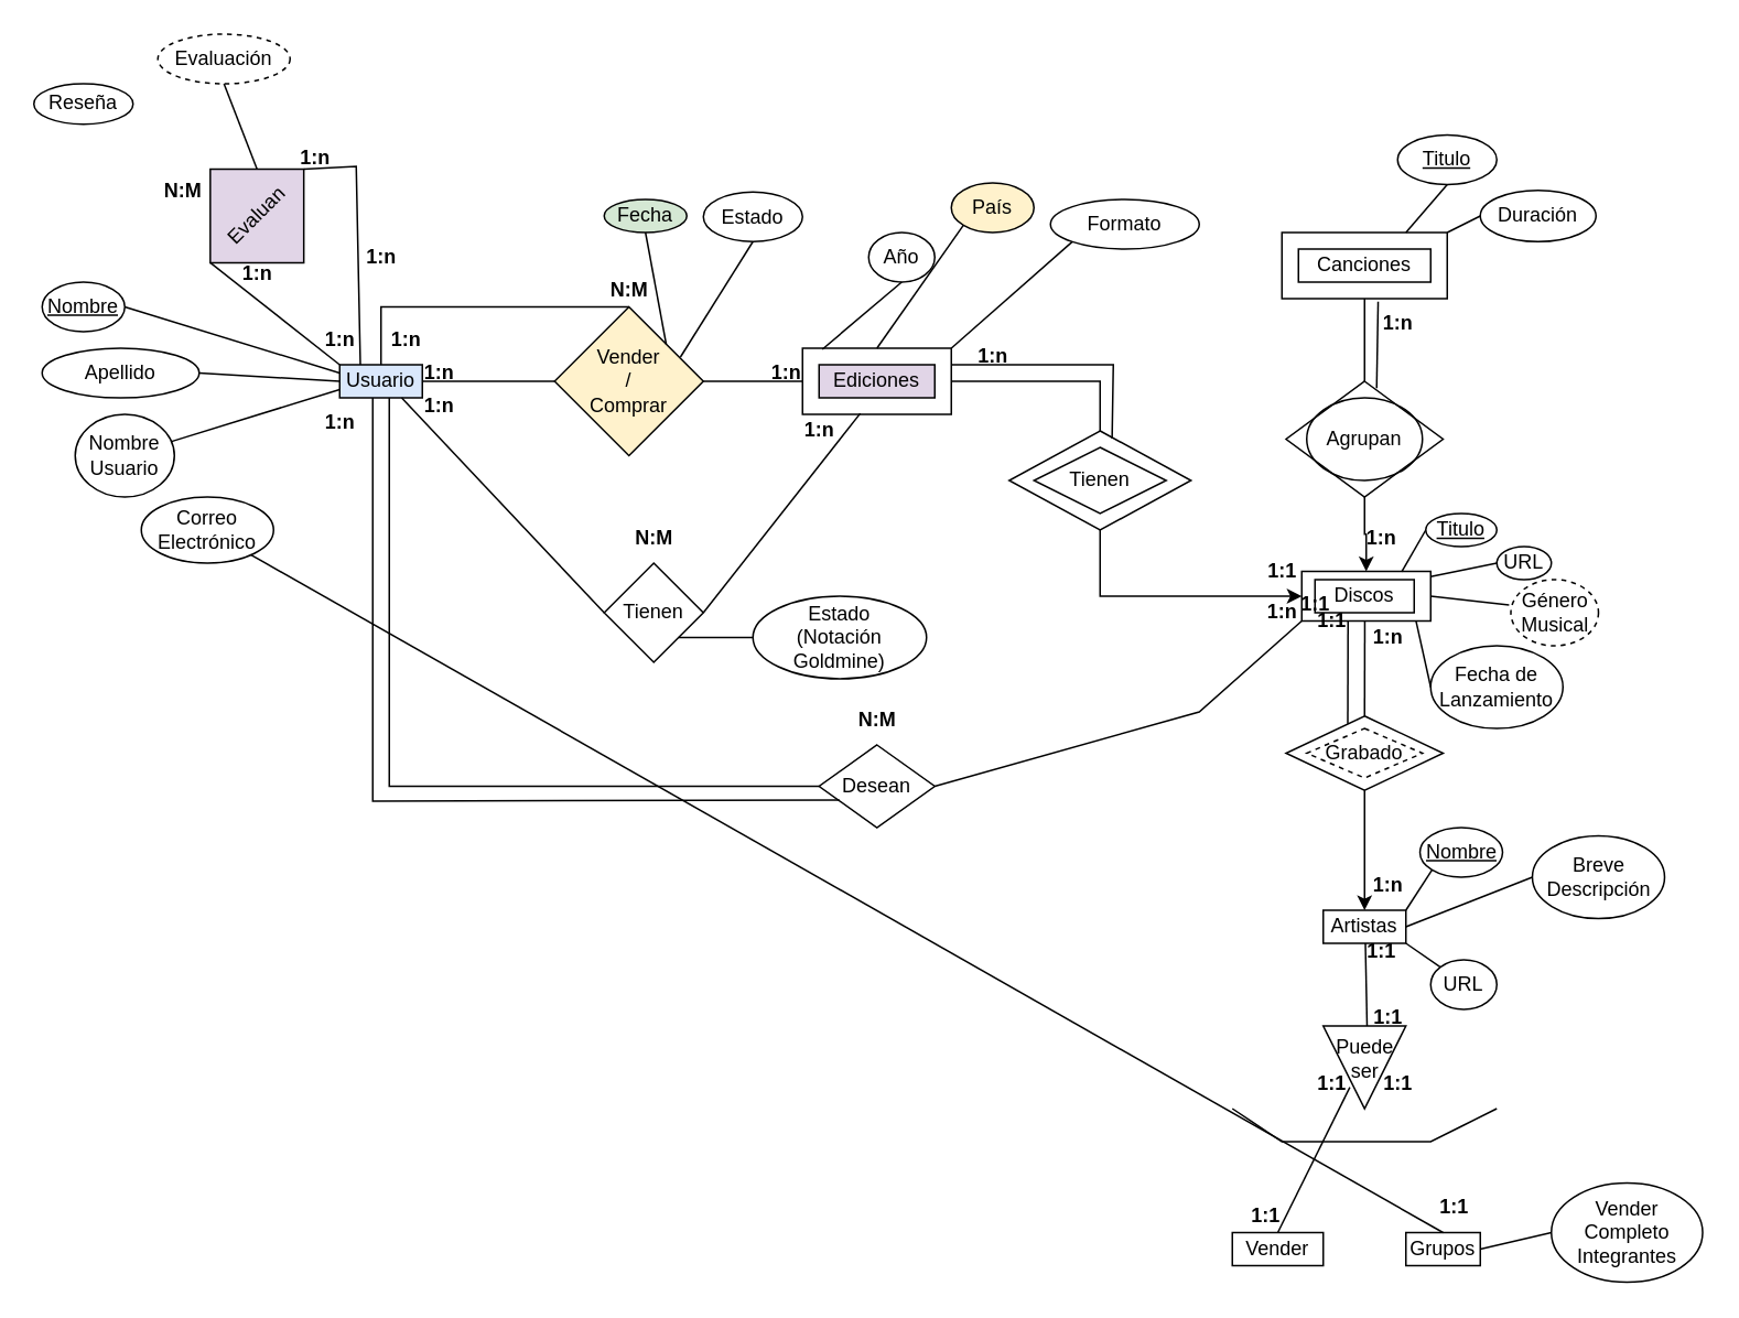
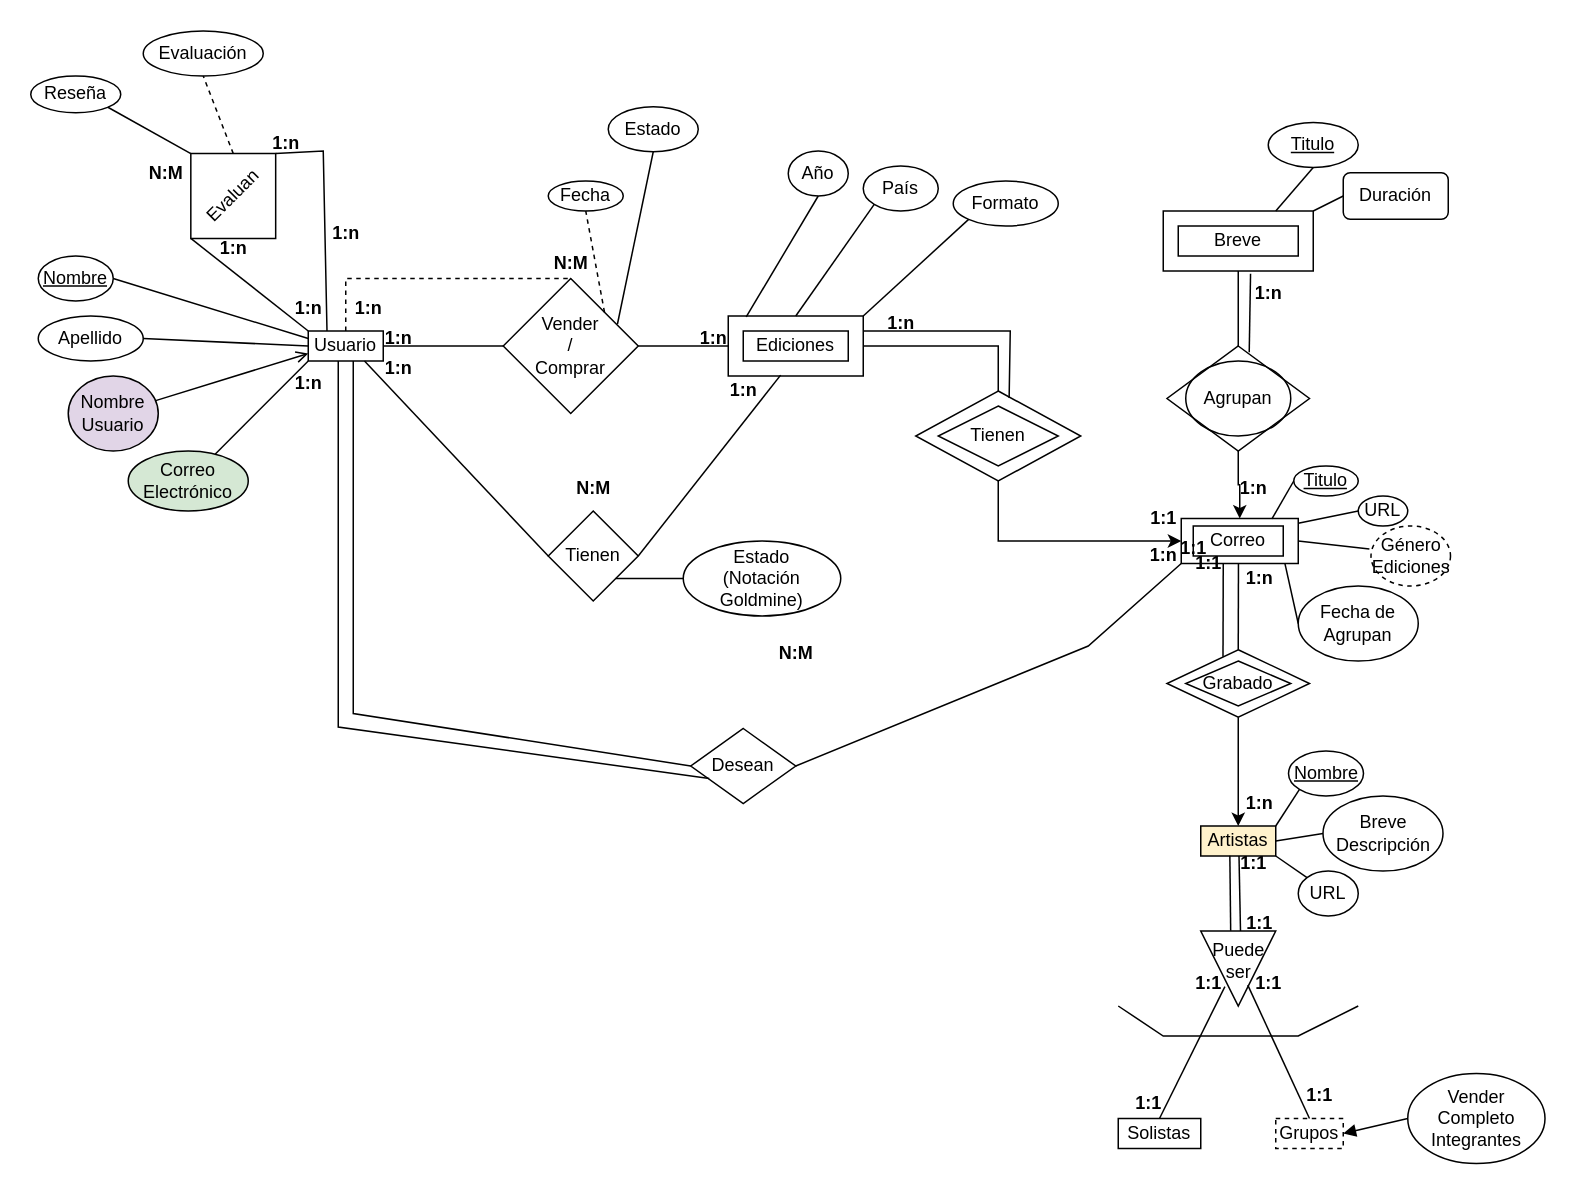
- <mxCell id="76" value="Evaluación" style="ellipse;whiteSpace=wrap;html=1;dashed=1;" vertex="1" parent="1"><mxGeometry y="20" width="80" height="30" as="geometry" x="95" /></mxCell>
+ <mxCell id="76" value="Evaluación" style="ellipse;whiteSpace=wrap;html=1;" vertex="1" parent="1"><mxGeometry y="20" width="80" height="30" as="geometry" x="95" /></mxCell>
- <mxCell id="78" value="" style="endArrow=none;html=1;rounded=0;entryX=0.5;entryY=1;entryDx=0;entryDy=0;exitX=1;exitY=0;exitDx=0;exitDy=0;" edge="1" parent="1" source="41" target="76"><mxGeometry width="50" height="50" relative="1" as="geometry"><mxPoint x="445" y="150" as="sourcePoint" /><mxPoint x="495" y="100" as="targetPoint" /></mxGeometry></mxCell>
+ <mxCell id="78" value="" style="endArrow=none;html=1;rounded=0;entryX=0.5;entryY=1;entryDx=0;entryDy=0;exitX=1;exitY=0;exitDx=0;exitDy=0;dashed=1;" edge="1" parent="1" source="41" target="76"><mxGeometry width="50" height="50" relative="1" as="geometry"><mxPoint x="445" y="150" as="sourcePoint" /><mxPoint x="495" y="100" as="targetPoint" /></mxGeometry></mxCell>
+ <mxCell id="77" value="" style="endArrow=none;html=1;rounded=0;entryX=1;entryY=1;entryDx=0;entryDy=0;exitX=0.5;exitY=0;exitDx=0;exitDy=0;" edge="1" parent="1" source="41" target="75"><mxGeometry width="50" height="50" relative="1" as="geometry"><mxPoint x="445" y="150" as="sourcePoint" /><mxPoint x="495" y="100" as="targetPoint" /></mxGeometry></mxCell>
- <mxCell id="66" value="País" style="ellipse;whiteSpace=wrap;html=1;fillColor=#fff2cc;" vertex="1" parent="1"><mxGeometry x="575" y="110" width="50" height="30" as="geometry" /></mxCell>
+ <mxCell id="66" value="País" style="ellipse;whiteSpace=wrap;html=1;" vertex="1" parent="1"><mxGeometry x="575" y="110" width="50" height="30" as="geometry" /></mxCell>
- <mxCell id="41" value="Evaluan" style="rhombus;whiteSpace=wrap;html=1;rotation=-45;fillColor=#e1d5e7;" parent="1" vertex="1"><mxGeometry x="115" y="90" width="80" height="80" as="geometry" /></mxCell>
+ <mxCell id="41" value="Evaluan" style="rhombus;whiteSpace=wrap;html=1;rotation=-45;" parent="1" vertex="1"><mxGeometry x="115" y="90" width="80" height="80" as="geometry" /></mxCell>
- <mxCell id="71" value="Fecha" style="ellipse;whiteSpace=wrap;html=1;fillColor=#d5e8d4;" vertex="1" parent="1"><mxGeometry x="365" y="120" width="50" height="20" as="geometry" /></mxCell>
+ <mxCell id="71" value="Fecha" style="ellipse;whiteSpace=wrap;html=1;" vertex="1" parent="1"><mxGeometry x="365" y="120" width="50" height="20" as="geometry" /></mxCell>
- <mxCell id="46" value="Duración" style="ellipse;whiteSpace=wrap;html=1;" vertex="1" parent="1"><mxGeometry x="895" y="114.5" width="70" height="31" as="geometry" /></mxCell>
+ <mxCell id="46" value="Duración" style="whiteSpace=wrap;html=1;rounded=1;" vertex="1" parent="1"><mxGeometry x="895" y="114.5" width="70" height="31" as="geometry" /></mxCell>
- <mxCell id="72" value="Estado" style="ellipse;whiteSpace=wrap;html=1;" vertex="1" parent="1"><mxGeometry x="425" y="115.5" width="60" height="30" as="geometry" /></mxCell>
+ <mxCell id="72" value="Estado" style="ellipse;whiteSpace=wrap;html=1;" vertex="1" parent="1"><mxGeometry x="405" y="70.5" width="60" height="30" as="geometry" /></mxCell>
- <mxCell id="67" value="Formato" style="ellipse;whiteSpace=wrap;html=1;" vertex="1" parent="1"><mxGeometry x="635" y="120" width="90" height="30" as="geometry" /></mxCell>
+ <mxCell id="67" value="Formato" style="ellipse;whiteSpace=wrap;html=1;" vertex="1" parent="1"><mxGeometry x="635" y="120" width="70" height="30" as="geometry" /></mxCell>
- <mxCell id="65" value="Año" style="ellipse;whiteSpace=wrap;html=1;" vertex="1" parent="1"><mxGeometry x="525" y="140" width="40" height="30" as="geometry" /></mxCell>
+ <mxCell id="65" value="Año" style="ellipse;whiteSpace=wrap;html=1;" vertex="1" parent="1"><mxGeometry x="525" y="100" width="40" height="30" as="geometry" /></mxCell>
- <mxCell id="7" value="Canciones" style="whiteSpace=wrap;html=1;" parent="1" vertex="1"><mxGeometry x="785" y="150" width="80" height="20" as="geometry" /></mxCell>
+ <mxCell id="7" value="Breve" style="whiteSpace=wrap;html=1;" parent="1" vertex="1"><mxGeometry x="785" y="150" width="80" height="20" as="geometry" /></mxCell>
- <mxCell id="74" value="" style="endArrow=none;html=1;rounded=0;entryX=0.5;entryY=1;entryDx=0;entryDy=0;exitX=1;exitY=0;exitDx=0;exitDy=0;" edge="1" parent="1" source="4" target="71"><mxGeometry width="50" height="50" relative="1" as="geometry"><mxPoint x="485" y="380" as="sourcePoint" /><mxPoint x="535" y="330" as="targetPoint" /></mxGeometry></mxCell>
+ <mxCell id="74" value="" style="endArrow=none;html=1;rounded=0;entryX=0.5;entryY=1;entryDx=0;entryDy=0;exitX=1;exitY=0;exitDx=0;exitDy=0;dashed=1;" edge="1" parent="1" source="4" target="71"><mxGeometry width="50" height="50" relative="1" as="geometry"><mxPoint x="485" y="380" as="sourcePoint" /><mxPoint x="535" y="330" as="targetPoint" /></mxGeometry></mxCell>
- <mxCell id="23" value="" style="endArrow=none;html=1;rounded=0;entryX=0.5;entryY=0;entryDx=0;entryDy=0;exitX=0.5;exitY=0;exitDx=0;exitDy=0;" parent="1" source="2" target="4" edge="1"><mxGeometry width="50" height="50" relative="1" as="geometry"><mxPoint x="245" y="180" as="sourcePoint" /><mxPoint x="325" y="180" as="targetPoint" /><Array as="points"><mxPoint x="230" y="185" /></Array></mxGeometry></mxCell>
+ <mxCell id="23" value="" style="endArrow=none;html=1;rounded=0;entryX=0.5;entryY=0;entryDx=0;entryDy=0;exitX=0.5;exitY=0;exitDx=0;exitDy=0;dashed=1;" parent="1" source="2" target="4" edge="1"><mxGeometry width="50" height="50" relative="1" as="geometry"><mxPoint x="245" y="180" as="sourcePoint" /><mxPoint x="325" y="180" as="targetPoint" /><Array as="points"><mxPoint x="230" y="185" /></Array></mxGeometry></mxCell>
- <mxCell id="82" value="Apellido" style="ellipse;whiteSpace=wrap;html=1;" vertex="1" parent="1"><mxGeometry x="25" y="210" width="95" height="30" as="geometry" /></mxCell>
+ <mxCell id="82" value="Apellido" style="ellipse;whiteSpace=wrap;html=1;" vertex="1" parent="1"><mxGeometry x="25" y="210" width="70" height="30" as="geometry" /></mxCell>
- <mxCell id="2" value="Usuario" style="rounded=0;whiteSpace=wrap;html=1;fillColor=#dae8fc;" parent="1" vertex="1"><mxGeometry x="205" y="220" width="50" height="20" as="geometry" /></mxCell>
+ <mxCell id="2" value="Usuario" style="rounded=0;whiteSpace=wrap;html=1;" parent="1" vertex="1"><mxGeometry x="205" y="220" width="50" height="20" as="geometry" /></mxCell>
- <mxCell id="4" value="Vender&lt;div&gt;/&lt;/div&gt;&lt;div&gt;Comprar&lt;/div&gt;" style="rhombus;whiteSpace=wrap;html=1;fillColor=#fff2cc;" parent="1" vertex="1"><mxGeometry x="335" y="185" width="90" height="90" as="geometry" /></mxCell>
+ <mxCell id="4" value="Vender&lt;div&gt;/&lt;/div&gt;&lt;div&gt;Comprar&lt;/div&gt;" style="rhombus;whiteSpace=wrap;html=1;" parent="1" vertex="1"><mxGeometry x="335" y="185" width="90" height="90" as="geometry" /></mxCell>
- <mxCell id="3" value="Ediciones" style="whiteSpace=wrap;html=1;fillColor=#e1d5e7;" parent="1" vertex="1"><mxGeometry x="495" y="220" width="70" height="20" as="geometry" /></mxCell>
+ <mxCell id="3" value="Ediciones" style="whiteSpace=wrap;html=1;" parent="1" vertex="1"><mxGeometry x="495" y="220" width="70" height="20" as="geometry" /></mxCell>
- <mxCell id="85" value="" style="endArrow=none;html=1;rounded=0;entryX=0;entryY=0.75;entryDx=0;entryDy=0;exitX=0.971;exitY=0.328;exitDx=0;exitDy=0;exitPerimeter=0;" edge="1" parent="1" source="81" target="2"><mxGeometry width="50" height="50" relative="1" as="geometry"><mxPoint x="415" y="420" as="sourcePoint" /><mxPoint x="465" y="370" as="targetPoint" /></mxGeometry></mxCell>
+ <mxCell id="85" value="" style="endArrow=open;html=1;rounded=0;entryX=0;entryY=0.75;entryDx=0;entryDy=0;exitX=0.971;exitY=0.328;exitDx=0;exitDy=0;exitPerimeter=0;" edge="1" parent="1" source="81" target="2"><mxGeometry width="50" height="50" relative="1" as="geometry"><mxPoint x="415" y="420" as="sourcePoint" /><mxPoint x="465" y="370" as="targetPoint" /></mxGeometry></mxCell>
+ <mxCell id="86" value="" style="endArrow=none;html=1;rounded=0;entryX=0;entryY=1;entryDx=0;entryDy=0;" edge="1" parent="1" source="80" target="2"><mxGeometry width="50" height="50" relative="1" as="geometry"><mxPoint x="415" y="420" as="sourcePoint" /><mxPoint x="465" y="370" as="targetPoint" /></mxGeometry></mxCell>
- <mxCell id="81" value="Nombre&lt;div&gt;Usuario&lt;/div&gt;" style="ellipse;whiteSpace=wrap;html=1;" vertex="1" parent="1"><mxGeometry x="45" y="250" width="60" height="50" as="geometry" /></mxCell>
+ <mxCell id="81" value="Nombre&lt;div&gt;Usuario&lt;/div&gt;" style="ellipse;whiteSpace=wrap;html=1;fillColor=#e1d5e7;" vertex="1" parent="1"><mxGeometry x="45" y="250" width="60" height="50" as="geometry" /></mxCell>
- <mxCell id="80" value="Correo&lt;div&gt;Electrónico&lt;/div&gt;" style="ellipse;whiteSpace=wrap;html=1;" vertex="1" parent="1"><mxGeometry x="85" y="300" width="80" height="40" as="geometry" /></mxCell>
+ <mxCell id="80" value="Correo&lt;div&gt;Electrónico&lt;/div&gt;" style="ellipse;whiteSpace=wrap;html=1;fillColor=#d5e8d4;" vertex="1" parent="1"><mxGeometry x="85" y="300" width="80" height="40" as="geometry" /></mxCell>
- <mxCell id="6" value="Discos" style="whiteSpace=wrap;html=1;" parent="1" vertex="1"><mxGeometry x="795" y="350" width="60" height="20" as="geometry" /></mxCell>
+ <mxCell id="6" value="Correo" style="whiteSpace=wrap;html=1;" parent="1" vertex="1"><mxGeometry x="795" y="350" width="60" height="20" as="geometry" /></mxCell>
- <mxCell id="51" value="Género&lt;div&gt;Musical&lt;/div&gt;" style="ellipse;whiteSpace=wrap;html=1;dashed=1;" vertex="1" parent="1"><mxGeometry x="913.5" y="350" width="53" height="40" as="geometry" /></mxCell>
+ <mxCell id="51" value="Género&lt;div&gt;Ediciones&lt;/div&gt;" style="ellipse;whiteSpace=wrap;html=1;dashed=1;" vertex="1" parent="1"><mxGeometry x="913.5" y="350" width="53" height="40" as="geometry" /></mxCell>
- <mxCell id="50" value="Fecha de&lt;div&gt;Lanzamiento&lt;/div&gt;" style="ellipse;whiteSpace=wrap;html=1;" vertex="1" parent="1"><mxGeometry x="865" y="390" width="80" height="50" as="geometry" /></mxCell>
+ <mxCell id="50" value="Fecha de&lt;div&gt;Agrupan&lt;/div&gt;" style="ellipse;whiteSpace=wrap;html=1;" vertex="1" parent="1"><mxGeometry x="865" y="390" width="80" height="50" as="geometry" /></mxCell>
- <mxCell id="9" value="Grabado" style="rhombus;whiteSpace=wrap;html=1;dashed=1;" parent="1" vertex="1"><mxGeometry x="790" y="440" width="70" height="30" as="geometry" /></mxCell>
+ <mxCell id="9" value="Grabado" style="rhombus;whiteSpace=wrap;html=1;" parent="1" vertex="1"><mxGeometry x="790" y="440" width="70" height="30" as="geometry" /></mxCell>
- <mxCell id="17" value="Desean" style="rhombus;whiteSpace=wrap;html=1;" parent="1" vertex="1"><mxGeometry x="495" y="450" width="70" height="50" as="geometry" /></mxCell>
+ <mxCell id="17" value="Desean" style="rhombus;whiteSpace=wrap;html=1;" parent="1" vertex="1"><mxGeometry x="460" y="485" width="70" height="50" as="geometry" /></mxCell>
- <mxCell id="58" value="Breve&lt;div&gt;Descripción&lt;/div&gt;" style="ellipse;whiteSpace=wrap;html=1;" vertex="1" parent="1"><mxGeometry x="926.5" y="505" width="80" height="50" as="geometry" /></mxCell>
+ <mxCell id="58" value="Breve&lt;div&gt;Descripción&lt;/div&gt;" style="ellipse;whiteSpace=wrap;html=1;" vertex="1" parent="1"><mxGeometry x="881.5" y="530" width="80" height="50" as="geometry" /></mxCell>
- <mxCell id="10" value="Artistas" style="whiteSpace=wrap;html=1;" parent="1" vertex="1"><mxGeometry x="800" y="550" width="50" height="20" as="geometry" /></mxCell>
+ <mxCell id="10" value="Artistas" style="whiteSpace=wrap;html=1;fillColor=#fff2cc;" parent="1" vertex="1"><mxGeometry x="800" y="550" width="50" height="20" as="geometry" /></mxCell>
- <mxCell id="36" value="" style="endArrow=none;html=1;rounded=0;exitX=0.5;exitY=0;exitDx=0;exitDy=0;" parent="1" source="13" target="80" edge="1"><mxGeometry width="50" height="50" relative="1" as="geometry"><mxPoint x="835" y="710" as="sourcePoint" /><mxPoint x="885" y="660" as="targetPoint" /></mxGeometry></mxCell>
+ <mxCell id="36" value="" style="endArrow=none;html=1;rounded=0;entryX=0.606;entryY=0.902;entryDx=0;entryDy=0;entryPerimeter=0;exitX=0.5;exitY=0;exitDx=0;exitDy=0;" parent="1" source="13" target="14" edge="1"><mxGeometry width="50" height="50" relative="1" as="geometry"><mxPoint x="835" y="710" as="sourcePoint" /><mxPoint x="885" y="660" as="targetPoint" /></mxGeometry></mxCell>
+ <mxCell id="15" value="" style="endArrow=none;html=1;rounded=0;exitX=0.416;exitY=-0.003;exitDx=0;exitDy=0;exitPerimeter=0;entryX=0.388;entryY=0.994;entryDx=0;entryDy=0;entryPerimeter=0;" parent="1" source="14" edge="1" target="10"><mxGeometry width="50" height="50" relative="1" as="geometry"><mxPoint x="775" y="620" as="sourcePoint" /><mxPoint x="825" y="570" as="targetPoint" /></mxGeometry></mxCell>
- <mxCell id="64" value="" style="endArrow=none;html=1;rounded=0;entryX=1;entryY=0.5;entryDx=0;entryDy=0;exitX=0;exitY=0.5;exitDx=0;exitDy=0;" edge="1" parent="1" source="60" target="13"><mxGeometry width="50" height="50" relative="1" as="geometry"><mxPoint x="855" y="730" as="sourcePoint" /><mxPoint x="905" y="680" as="targetPoint" /></mxGeometry></mxCell>
+ <mxCell id="64" value="" style="endArrow=block;html=1;rounded=0;entryX=1;entryY=0.5;entryDx=0;entryDy=0;exitX=0;exitY=0.5;exitDx=0;exitDy=0;" edge="1" parent="1" source="60" target="13"><mxGeometry width="50" height="50" relative="1" as="geometry"><mxPoint x="855" y="730" as="sourcePoint" /><mxPoint x="905" y="680" as="targetPoint" /></mxGeometry></mxCell>
- <mxCell id="12" value="Vender" style="whiteSpace=wrap;html=1;" parent="1" vertex="1"><mxGeometry x="745" y="745" width="55" height="20" as="geometry" /></mxCell>
+ <mxCell id="12" value="Solistas" style="whiteSpace=wrap;html=1;" parent="1" vertex="1"><mxGeometry x="745" y="745" width="55" height="20" as="geometry" /></mxCell>
- <mxCell id="13" value="Grupos" style="whiteSpace=wrap;html=1;" parent="1" vertex="1"><mxGeometry x="850" y="745" width="45" height="20" as="geometry" /></mxCell>
+ <mxCell id="13" value="Grupos" style="whiteSpace=wrap;html=1;dashed=1;" parent="1" vertex="1"><mxGeometry x="850" y="745" width="45" height="20" as="geometry" /></mxCell>
